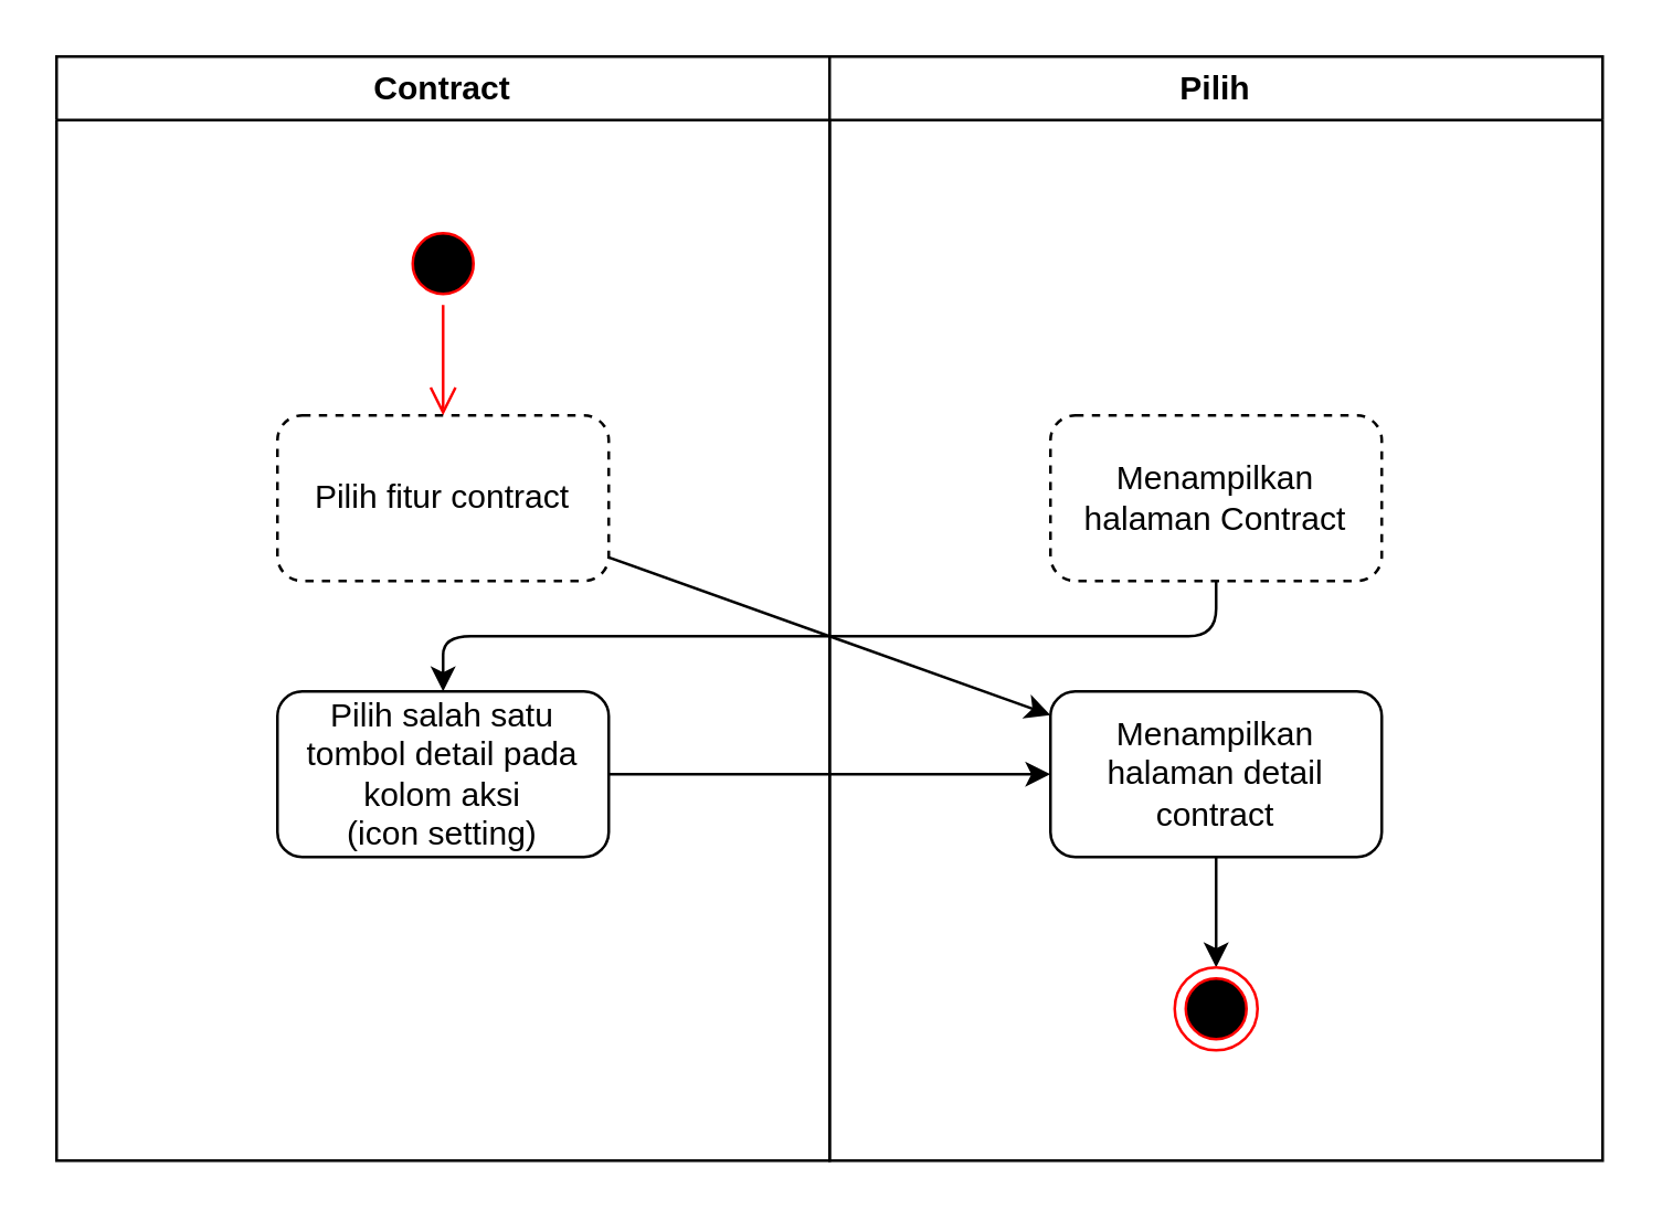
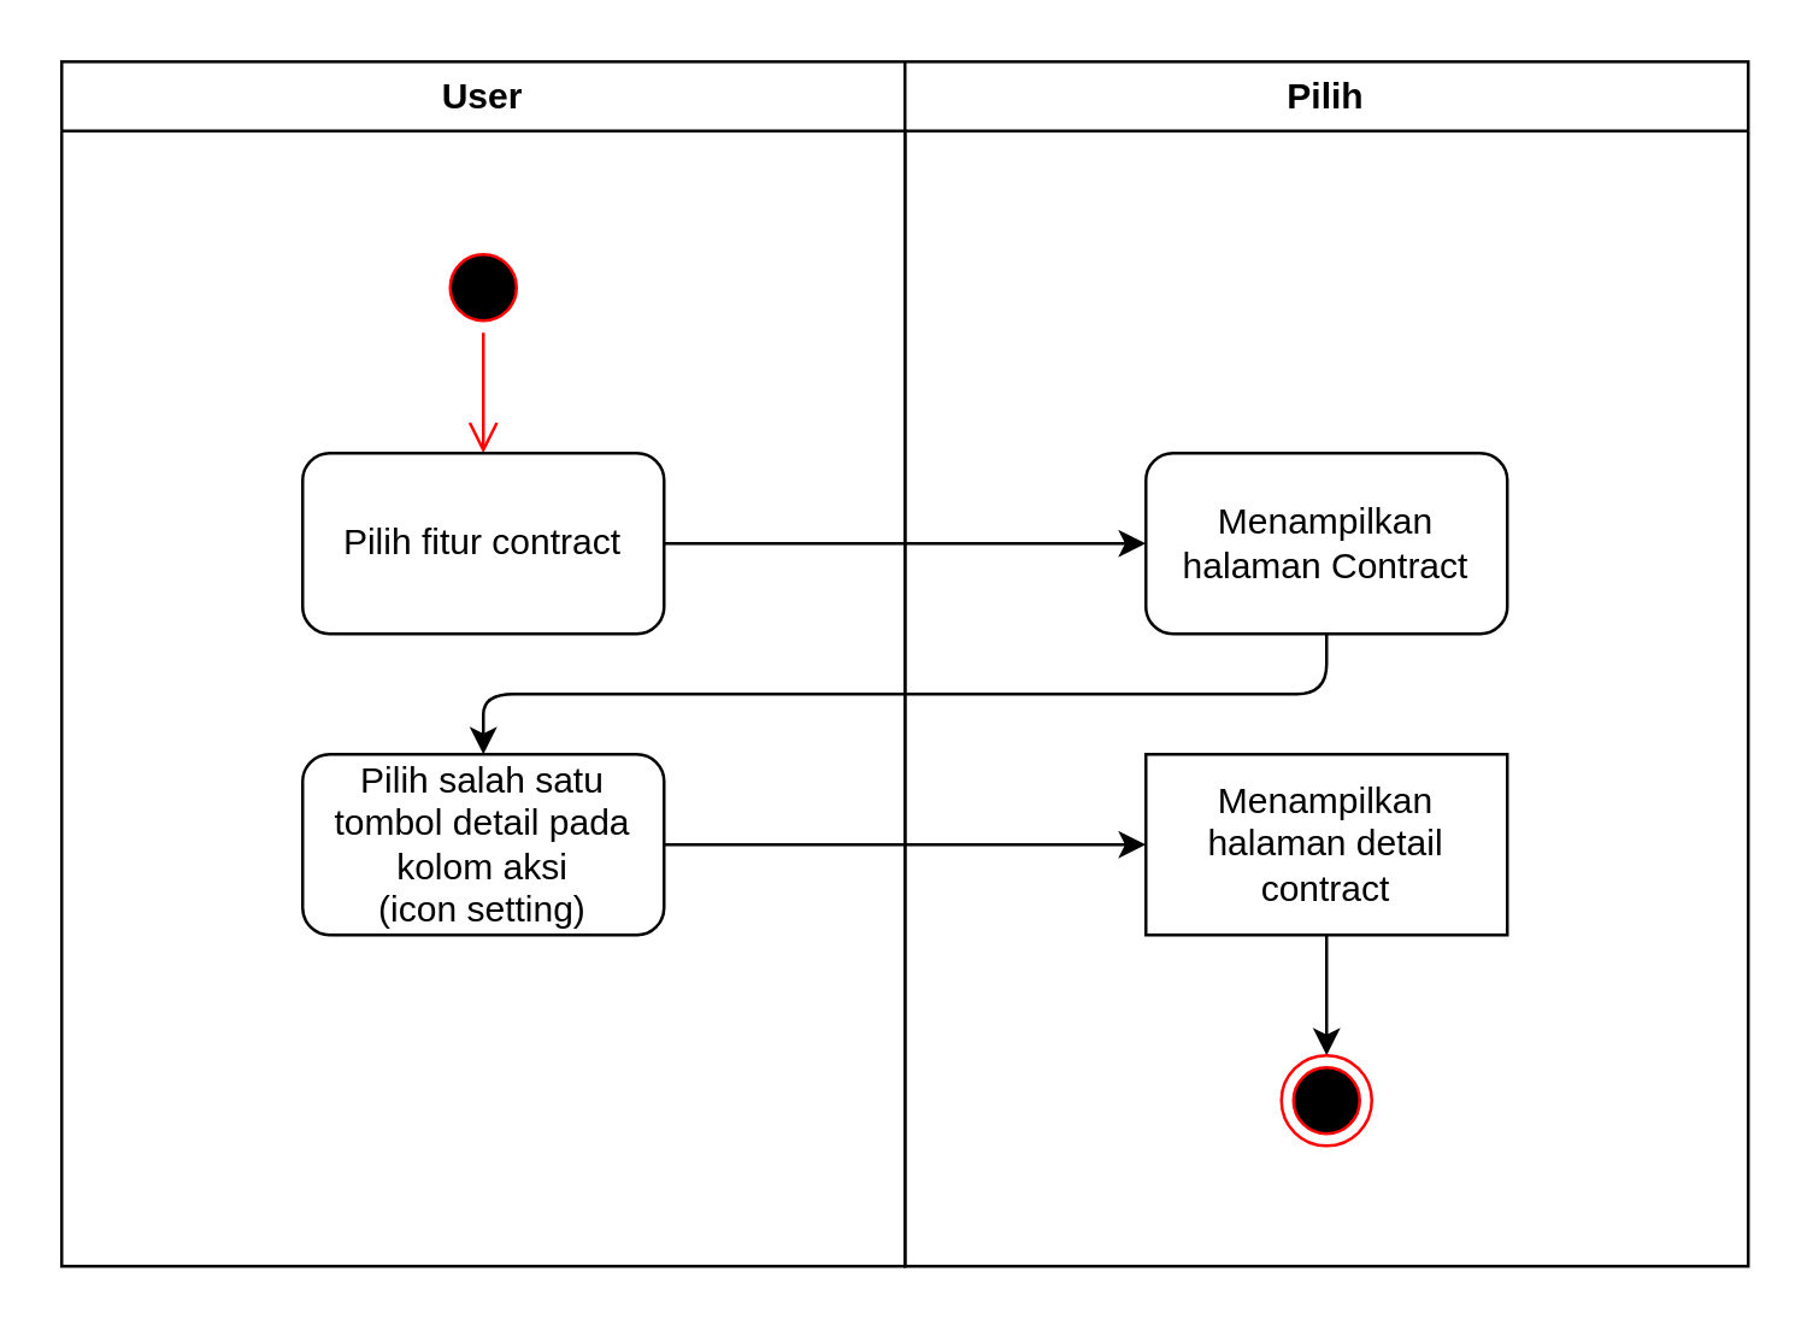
- <mxCell id="2" value="Contract" style="swimlane;whiteSpace=wrap;html=1;" parent="1" vertex="1"><mxGeometry x="20" y="20" width="280" height="400" as="geometry" /></mxCell>
+ <mxCell id="2" value="User" style="swimlane;whiteSpace=wrap;html=1;" parent="1" vertex="1"><mxGeometry x="20" y="20" width="280" height="400" as="geometry" /></mxCell>
- <mxCell id="5" value="Pilih fitur contract" style="rounded=1;whiteSpace=wrap;html=1;dashed=1;" parent="2" vertex="1"><mxGeometry x="80" y="130" width="120" height="60" as="geometry" /></mxCell>
+ <mxCell id="5" value="Pilih fitur contract" style="rounded=1;whiteSpace=wrap;html=1;" parent="2" vertex="1"><mxGeometry x="80" y="130" width="120" height="60" as="geometry" /></mxCell>
- <mxCell id="8" value="Menampilkan halaman Contract" style="rounded=1;whiteSpace=wrap;html=1;dashed=1;" parent="7" vertex="1"><mxGeometry x="80" y="130" width="120" height="60" as="geometry" /></mxCell>
+ <mxCell id="8" value="Menampilkan halaman Contract" style="rounded=1;whiteSpace=wrap;html=1;" parent="7" vertex="1"><mxGeometry x="80" y="130" width="120" height="60" as="geometry" /></mxCell>
- <mxCell id="12" value="" style="edgeStyle=none;html=1;" parent="1" source="5" target="9" edge="1"><mxGeometry relative="1" as="geometry" /></mxCell>
+ <mxCell id="12" value="" style="edgeStyle=none;html=1;" parent="1" source="5" target="8" edge="1"><mxGeometry relative="1" as="geometry" /></mxCell>
- <mxCell id="9" value="Menampilkan halaman detail contract" style="rounded=1;whiteSpace=wrap;html=1;" parent="7" vertex="1"><mxGeometry x="80" y="230" width="120" height="60" as="geometry" /></mxCell>
+ <mxCell id="9" value="Menampilkan halaman detail contract" style="whiteSpace=wrap;html=1;rounded=0;" parent="7" vertex="1"><mxGeometry x="80" y="230" width="120" height="60" as="geometry" /></mxCell>
